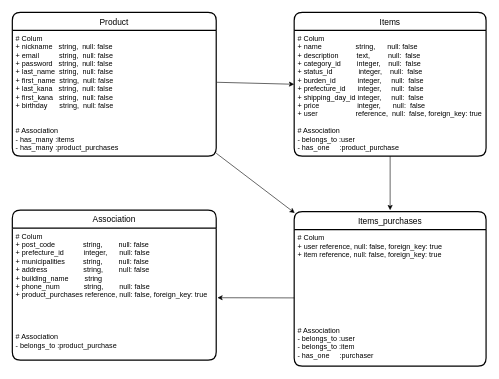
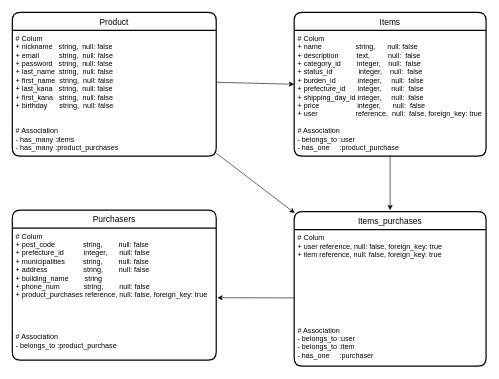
- <mxCell id="4" value="Association" style="swimlane;childLayout=stackLayout;horizontal=1;startSize=30;horizontalStack=0;rounded=1;fontSize=14;fontStyle=0;strokeWidth=2;resizeParent=0;resizeLast=1;shadow=0;dashed=0;align=center;" parent="1" vertex="1"><mxGeometry x="20" y="350" width="340" height="250" as="geometry" /></mxCell>
+ <mxCell id="4" value="Purchasers" style="swimlane;childLayout=stackLayout;horizontal=1;startSize=30;horizontalStack=0;rounded=1;fontSize=14;fontStyle=0;strokeWidth=2;resizeParent=0;resizeLast=1;shadow=0;dashed=0;align=center;" parent="1" vertex="1"><mxGeometry x="20" y="350" width="340" height="250" as="geometry" /></mxCell>
